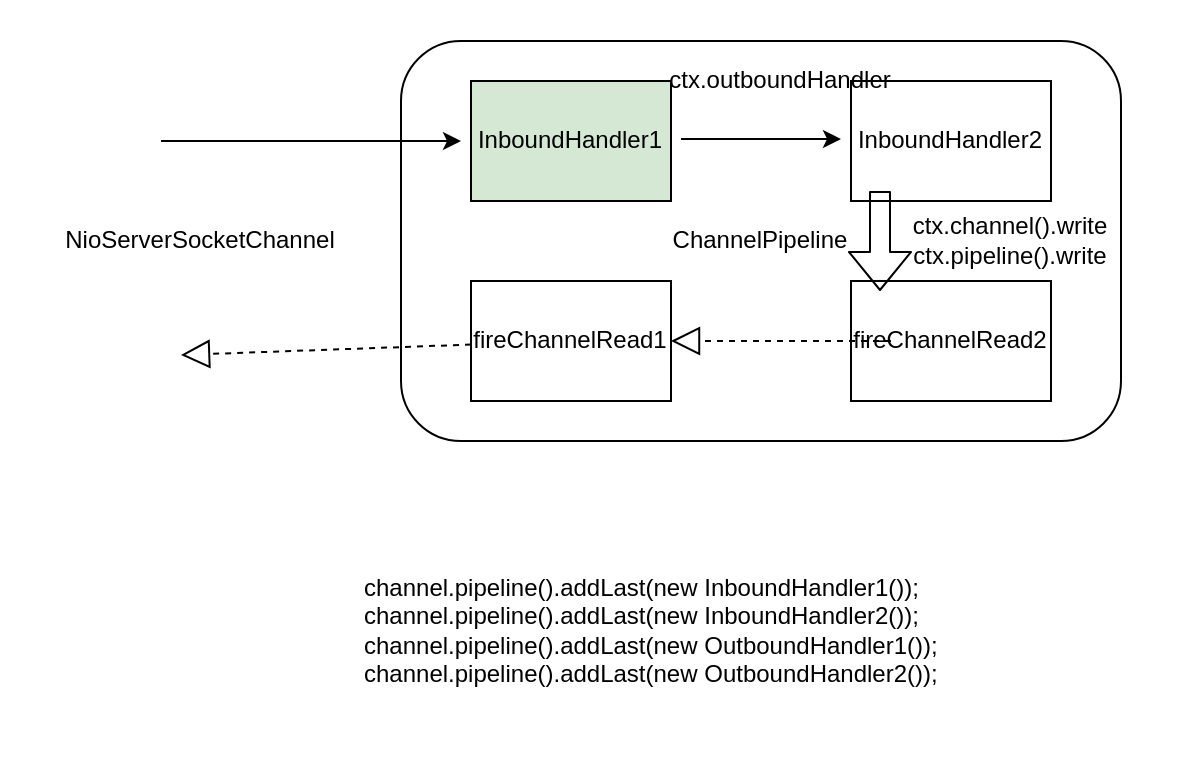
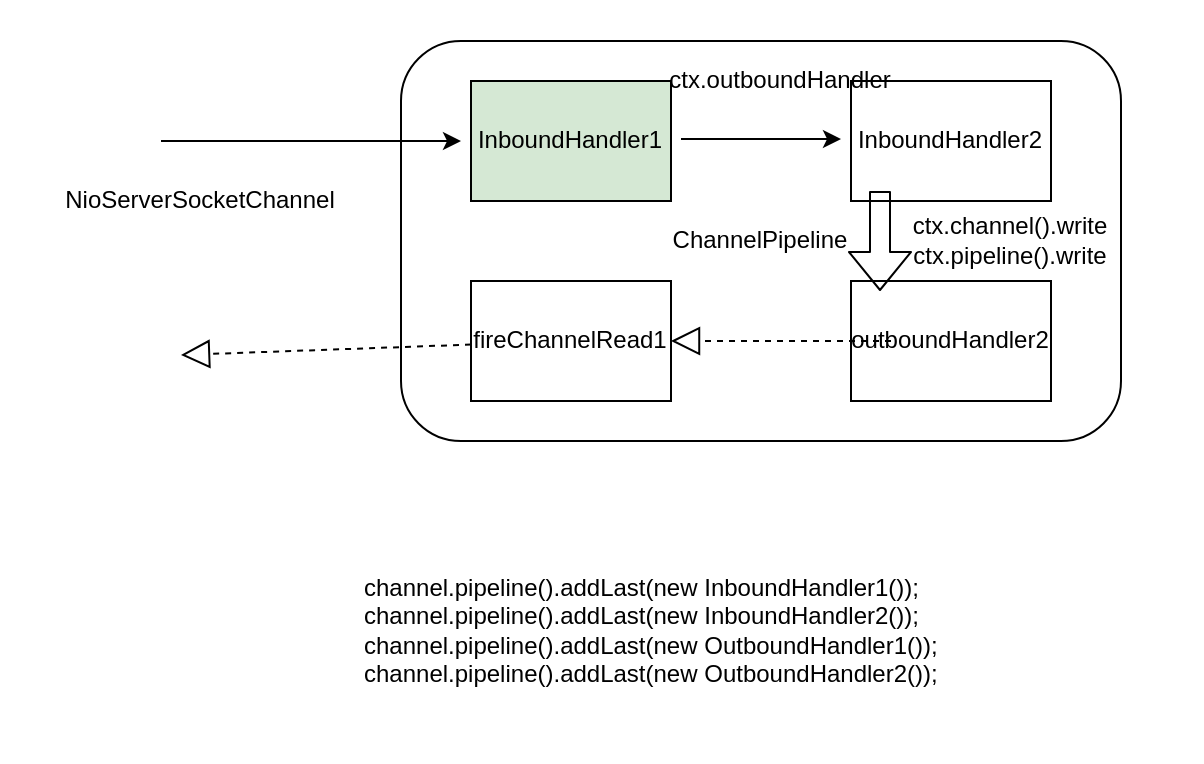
- <mxCell id="3" value="NioServerSocketChannel" style="text;html=1;strokeColor=none;fillColor=none;align=center;verticalAlign=middle;whiteSpace=wrap;rounded=0;" parent="1" vertex="1"><mxGeometry x="20" y="110" width="160" height="20" as="geometry" /></mxCell>
+ <mxCell id="3" value="NioServerSocketChannel" style="text;html=1;strokeColor=none;fillColor=none;align=center;verticalAlign=middle;whiteSpace=wrap;rounded=0;" parent="1" vertex="1"><mxGeometry x="20" y="90" width="160" height="20" as="geometry" /></mxCell>
- <mxCell id="7" value="fireChannelRead2" style="rounded=0;whiteSpace=wrap;html=1;" parent="1" vertex="1"><mxGeometry x="425" y="140" width="100" height="60" as="geometry" /></mxCell>
+ <mxCell id="7" value="outboundHandler2" style="rounded=0;whiteSpace=wrap;html=1;" parent="1" vertex="1"><mxGeometry x="425" y="140" width="100" height="60" as="geometry" /></mxCell>
